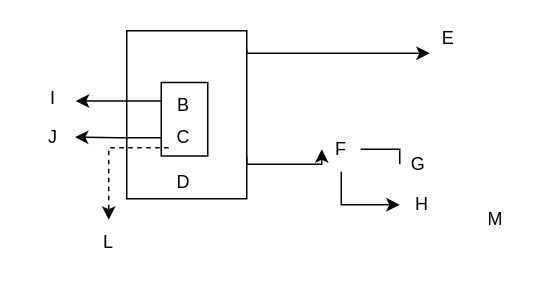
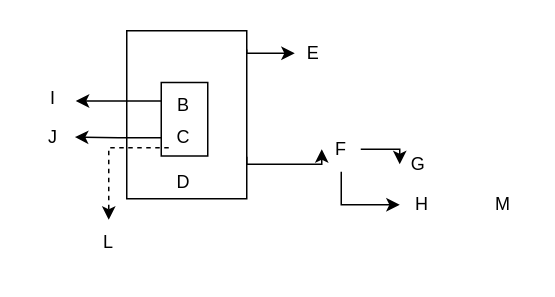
- <mxCell id="6" value="E" style="text;html=1;strokeColor=none;fillColor=none;align=center;verticalAlign=middle;whiteSpace=wrap;rounded=0;" parent="1" vertex="1"><mxGeometry x="286" y="10" width="25" height="30" as="geometry" /></mxCell>
+ <mxCell id="6" value="E" style="text;html=1;strokeColor=none;fillColor=none;align=center;verticalAlign=middle;whiteSpace=wrap;rounded=0;" parent="1" vertex="1"><mxGeometry x="196" y="20" width="25" height="30" as="geometry" /></mxCell>
- <mxCell id="8" style="edgeStyle=orthogonalEdgeStyle;rounded=0;orthogonalLoop=1;jettySize=auto;html=1;exitX=1;exitY=0.5;exitDx=0;exitDy=0;entryX=0;entryY=0.5;entryDx=0;entryDy=0;endArrow=none;" parent="1" source="9" target="10" edge="1"><mxGeometry relative="1" as="geometry" /></mxCell>
+ <mxCell id="8" style="edgeStyle=orthogonalEdgeStyle;rounded=0;orthogonalLoop=1;jettySize=auto;html=1;exitX=1;exitY=0.5;exitDx=0;exitDy=0;entryX=0;entryY=0.5;entryDx=0;entryDy=0;" parent="1" source="9" target="10" edge="1"><mxGeometry relative="1" as="geometry" /></mxCell>
- <mxCell id="12" value="M" style="text;html=1;strokeColor=none;fillColor=none;align=center;verticalAlign=middle;whiteSpace=wrap;rounded=0;" parent="1" vertex="1"><mxGeometry x="317" y="131" width="26" height="30" as="geometry" /></mxCell>
+ <mxCell id="12" value="M" style="text;html=1;strokeColor=none;fillColor=none;align=center;verticalAlign=middle;whiteSpace=wrap;rounded=0;" parent="1" vertex="1"><mxGeometry x="322" y="121" width="26" height="30" as="geometry" /></mxCell>
